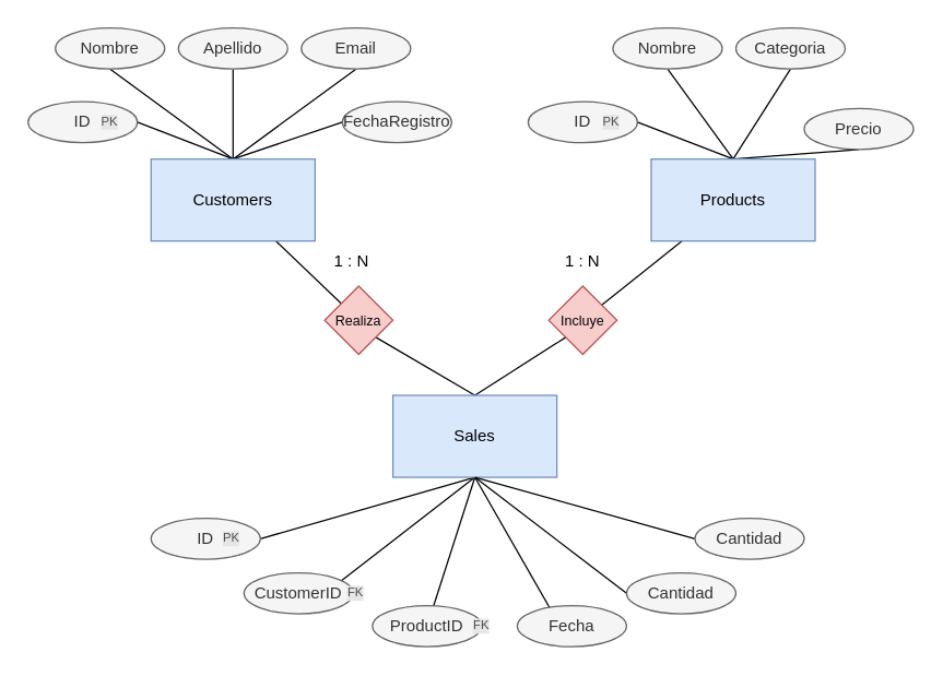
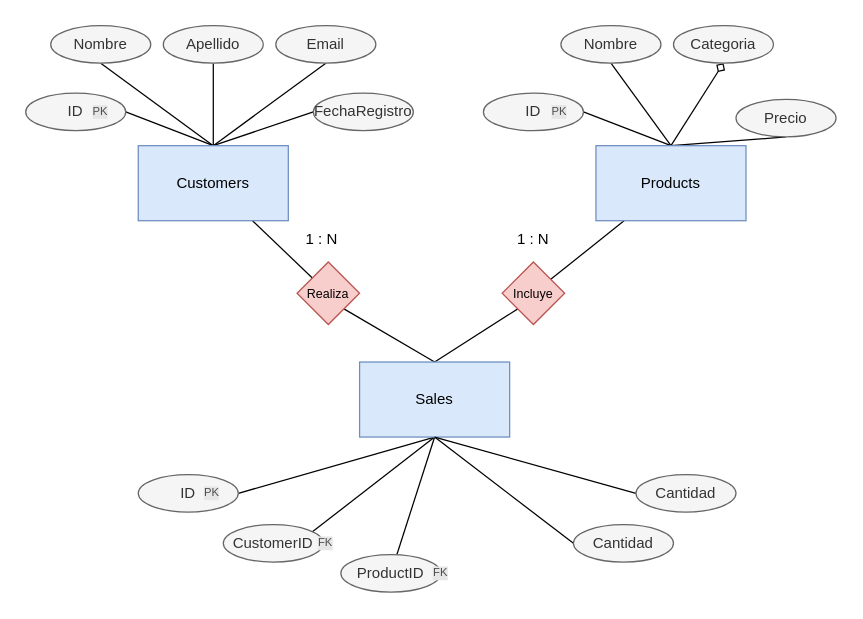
- <mxCell id="17" style="rounded=0;orthogonalLoop=1;jettySize=auto;html=1;exitX=0.5;exitY=0;exitDx=0;exitDy=0;entryX=0.5;entryY=1;entryDx=0;entryDy=0;endArrow=none;endFill=0;" parent="1" source="21" target="23" edge="1"><mxGeometry relative="1" as="geometry" /></mxCell>
+ <mxCell id="17" style="rounded=0;orthogonalLoop=1;jettySize=auto;html=1;exitX=0.5;exitY=0;exitDx=0;exitDy=0;entryX=0.5;entryY=1;entryDx=0;entryDy=0;endArrow=diamond;endFill=0;" parent="1" source="21" target="23" edge="1"><mxGeometry relative="1" as="geometry" /></mxCell>
- <mxCell id="30" style="rounded=0;orthogonalLoop=1;jettySize=auto;html=1;exitX=0.5;exitY=1;exitDx=0;exitDy=0;entryX=0.5;entryY=1;entryDx=0;entryDy=0;endArrow=none;endFill=0;" parent="1" source="33" target="36" edge="1"><mxGeometry relative="1" as="geometry"><mxPoint x="347" y="539" as="sourcePoint" /></mxGeometry></mxCell>
- <mxCell id="36" value="Fecha" style="ellipse;whiteSpace=wrap;html=1;fillColor=#f5f5f5;fontColor=#333333;strokeColor=#666666;" parent="1" vertex="1"><mxGeometry x="378" y="443" width="80" height="30" as="geometry" /></mxCell>
